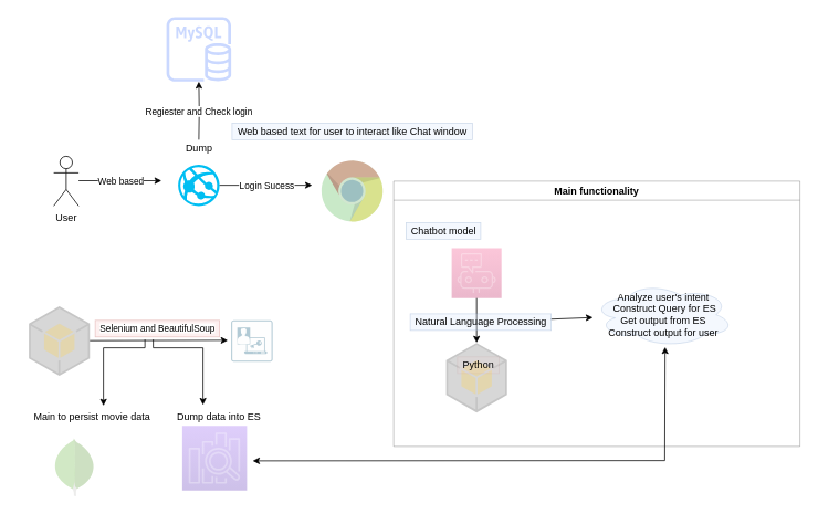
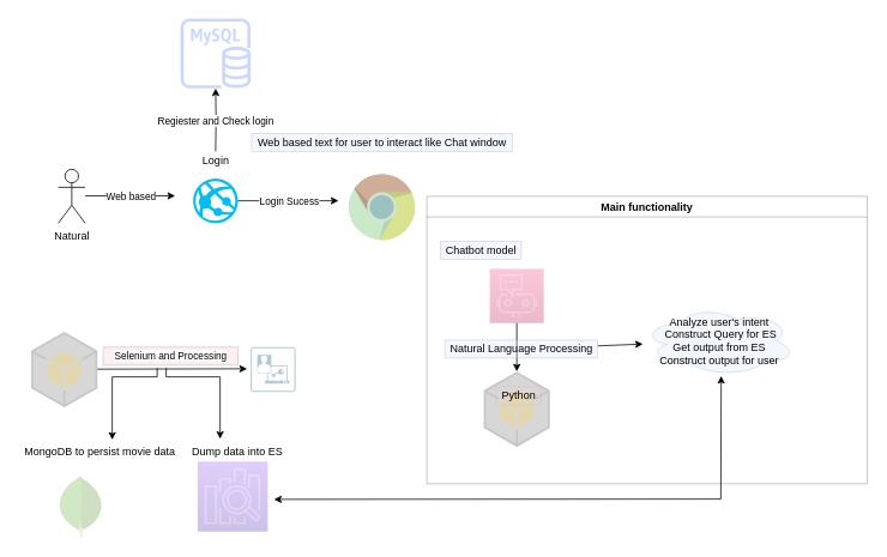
- <mxCell id="6" value="Dump" style="text;html=1;resizable=0;autosize=1;align=center;verticalAlign=middle;points=[];fillColor=none;strokeColor=none;rounded=0;opacity=30;" vertex="1" parent="1"><mxGeometry x="219" y="168" width="40" height="20" as="geometry" /></mxCell>
+ <mxCell id="6" value="Login" style="text;html=1;resizable=0;autosize=1;align=center;verticalAlign=middle;points=[];fillColor=none;strokeColor=none;rounded=0;opacity=30;" vertex="1" parent="1"><mxGeometry x="219" y="168" width="40" height="20" as="geometry" /></mxCell>
- <mxCell id="2" value="User" style="shape=umlActor;verticalLabelPosition=bottom;verticalAlign=top;html=1;outlineConnect=0;" vertex="1" parent="1"><mxGeometry x="64" y="188" width="30" height="60" as="geometry" /></mxCell>
+ <mxCell id="2" value="Natural" style="shape=umlActor;verticalLabelPosition=bottom;verticalAlign=top;html=1;outlineConnect=0;" vertex="1" parent="1"><mxGeometry x="64" y="188" width="30" height="60" as="geometry" /></mxCell>
- <mxCell id="17" value="&lt;span style=&quot;font-size: 11px ; background-color: rgb(255 , 255 , 255)&quot;&gt;Selenium and BeautifulSoup&lt;/span&gt;" style="text;html=1;resizable=0;autosize=1;align=center;verticalAlign=middle;points=[];fillColor=#f8cecc;strokeColor=#b85450;rounded=0;opacity=30;" vertex="1" parent="1"><mxGeometry x="114" y="385.9" width="150" height="20" as="geometry" /></mxCell>
+ <mxCell id="17" value="&lt;span style=&quot;font-size: 11px ; background-color: rgb(255 , 255 , 255)&quot;&gt;Selenium and Processing&lt;/span&gt;" style="text;html=1;resizable=0;autosize=1;align=center;verticalAlign=middle;points=[];fillColor=#f8cecc;strokeColor=#b85450;rounded=0;opacity=30;" vertex="1" parent="1"><mxGeometry x="114" y="385.9" width="150" height="20" as="geometry" /></mxCell>
- <mxCell id="14" value="Main to persist movie data" style="text;html=1;resizable=0;autosize=1;align=center;verticalAlign=middle;points=[];fillColor=none;strokeColor=none;rounded=0;opacity=30;" vertex="1" parent="1"><mxGeometry x="20" y="493" width="180" height="20" as="geometry" /></mxCell>
+ <mxCell id="14" value="MongoDB to persist movie data" style="text;html=1;resizable=0;autosize=1;align=center;verticalAlign=middle;points=[];fillColor=none;strokeColor=none;rounded=0;opacity=30;" vertex="1" parent="1"><mxGeometry x="20" y="493" width="180" height="20" as="geometry" /></mxCell>
